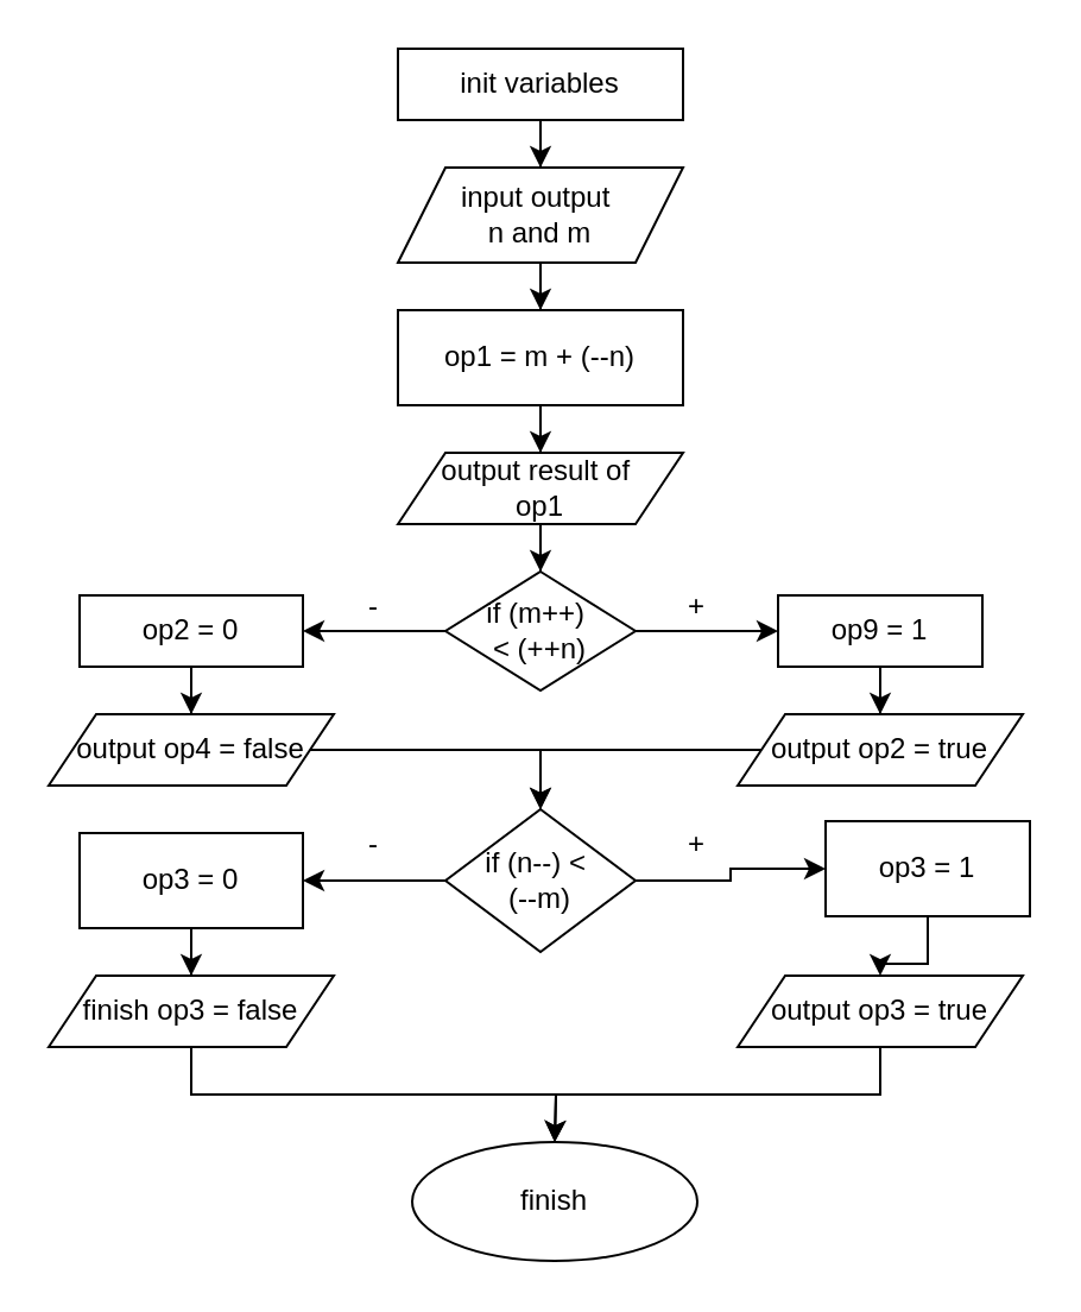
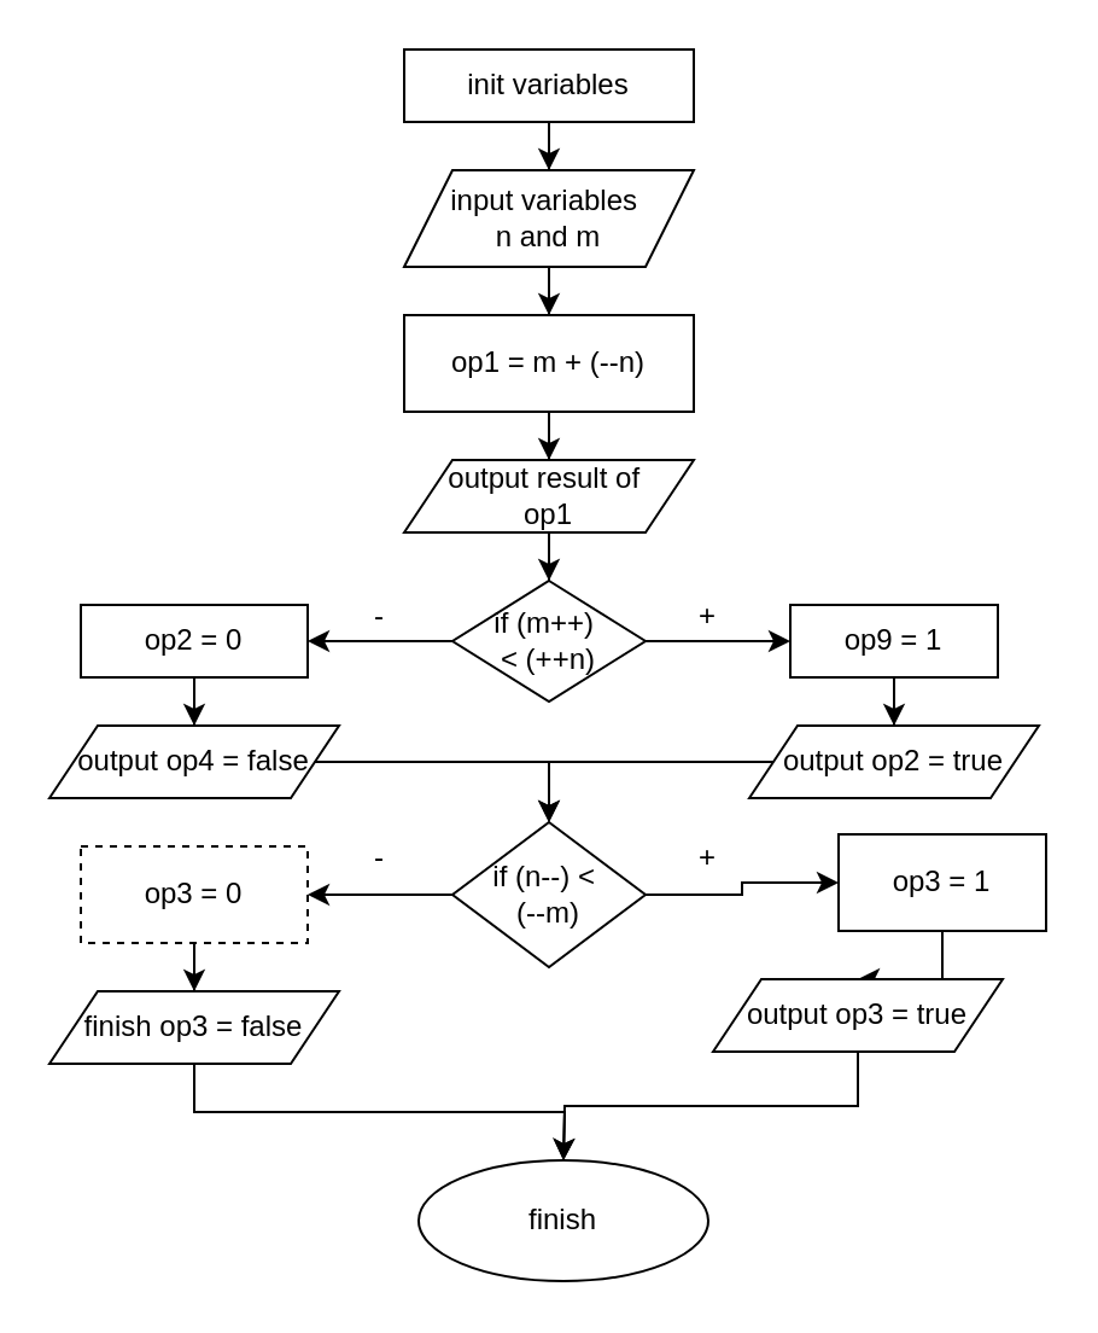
- <mxCell id="5" value="input output&amp;nbsp;&lt;div&gt;n&amp;nbsp;&lt;span style=&quot;background-color: initial;&quot;&gt;and m&lt;/span&gt;&lt;/div&gt;" style="shape=parallelogram;perimeter=parallelogramPerimeter;whiteSpace=wrap;html=1;fixedSize=1;" parent="1" vertex="1"><mxGeometry x="167" y="70" width="120" height="40" as="geometry" /></mxCell>
+ <mxCell id="5" value="input variables&amp;nbsp;&lt;div&gt;n&amp;nbsp;&lt;span style=&quot;background-color: initial;&quot;&gt;and m&lt;/span&gt;&lt;/div&gt;" style="shape=parallelogram;perimeter=parallelogramPerimeter;whiteSpace=wrap;html=1;fixedSize=1;" parent="1" vertex="1"><mxGeometry x="167" y="70" width="120" height="40" as="geometry" /></mxCell>
- <mxCell id="27" value="op3 = 0" style="whiteSpace=wrap;html=1;" parent="1" vertex="1"><mxGeometry x="33" y="350" width="94" height="40" as="geometry" /></mxCell>
+ <mxCell id="27" value="op3 = 0" style="whiteSpace=wrap;html=1;dashed=1;" parent="1" vertex="1"><mxGeometry x="33" y="350" width="94" height="40" as="geometry" /></mxCell>
- <mxCell id="29" value="output op3 = true" style="shape=parallelogram;perimeter=parallelogramPerimeter;whiteSpace=wrap;html=1;fixedSize=1;" parent="1" vertex="1"><mxGeometry x="310" y="410" width="120" height="30" as="geometry" /></mxCell>
+ <mxCell id="29" value="output op3 = true" style="shape=parallelogram;perimeter=parallelogramPerimeter;whiteSpace=wrap;html=1;fixedSize=1;" parent="1" vertex="1"><mxGeometry x="295" y="405" width="120" height="30" as="geometry" /></mxCell>
